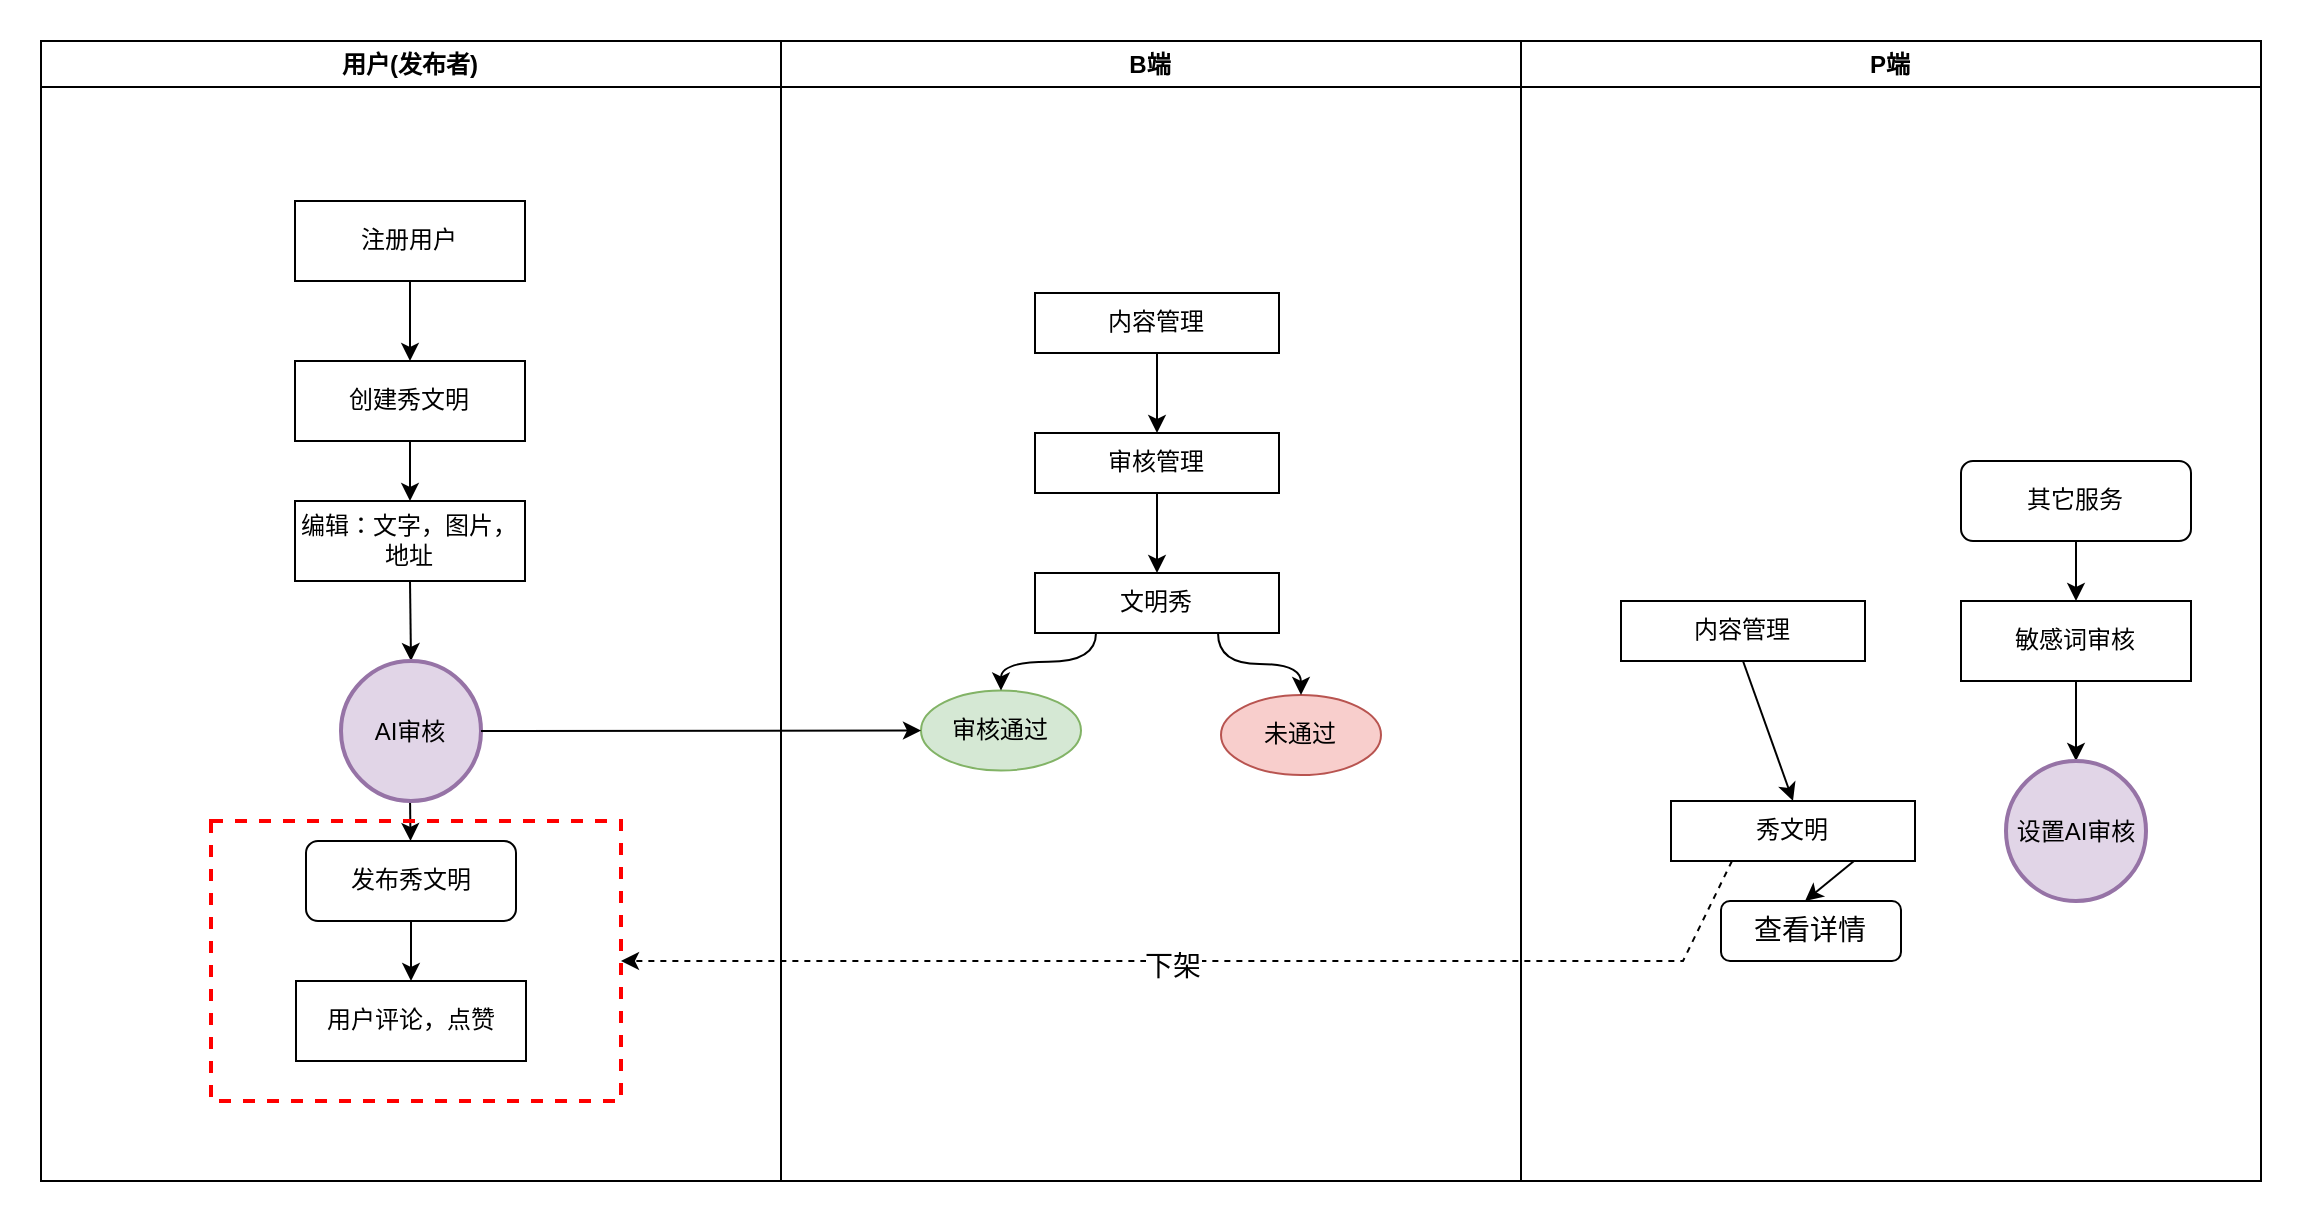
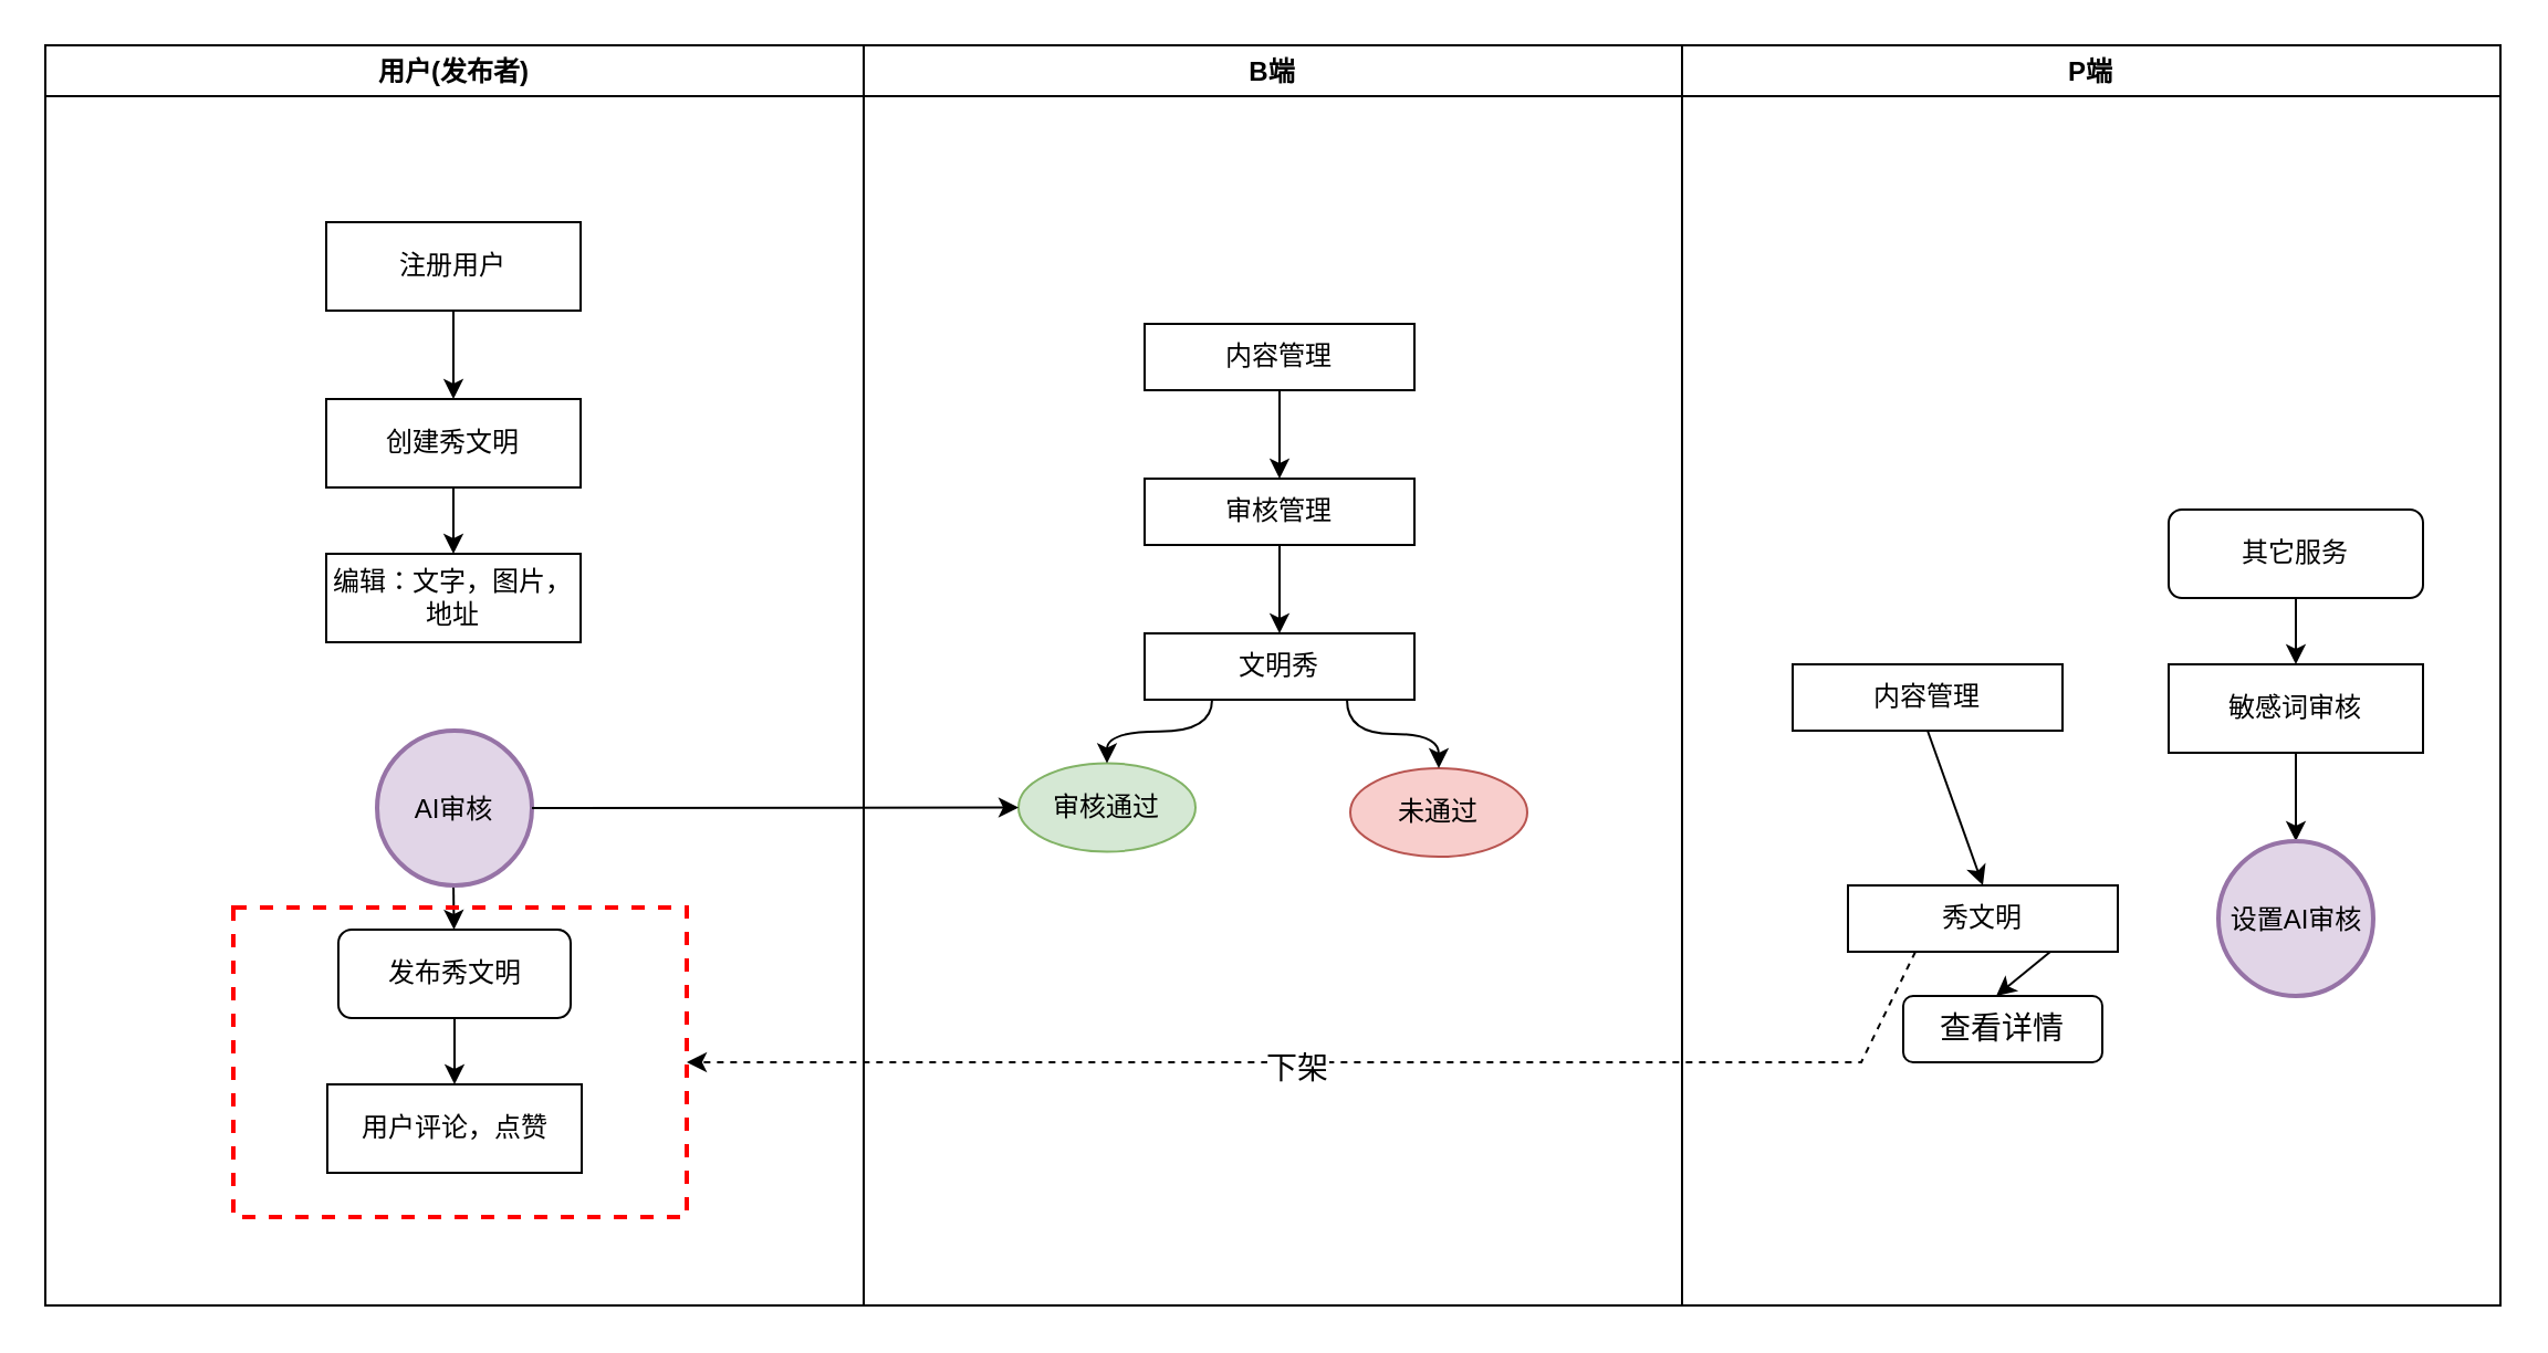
- <mxCell id="8" value="" style="endArrow=classic;html=1;rounded=0;exitX=0.5;exitY=1;exitDx=0;exitDy=0;entryX=0.5;entryY=0;entryDx=0;entryDy=0;" edge="1" parent="2" source="6" target="14"><mxGeometry width="50" height="50" relative="1" as="geometry"><mxPoint x="402" y="240" as="sourcePoint" /><mxPoint x="185" y="300" as="targetPoint" /></mxGeometry></mxCell>
